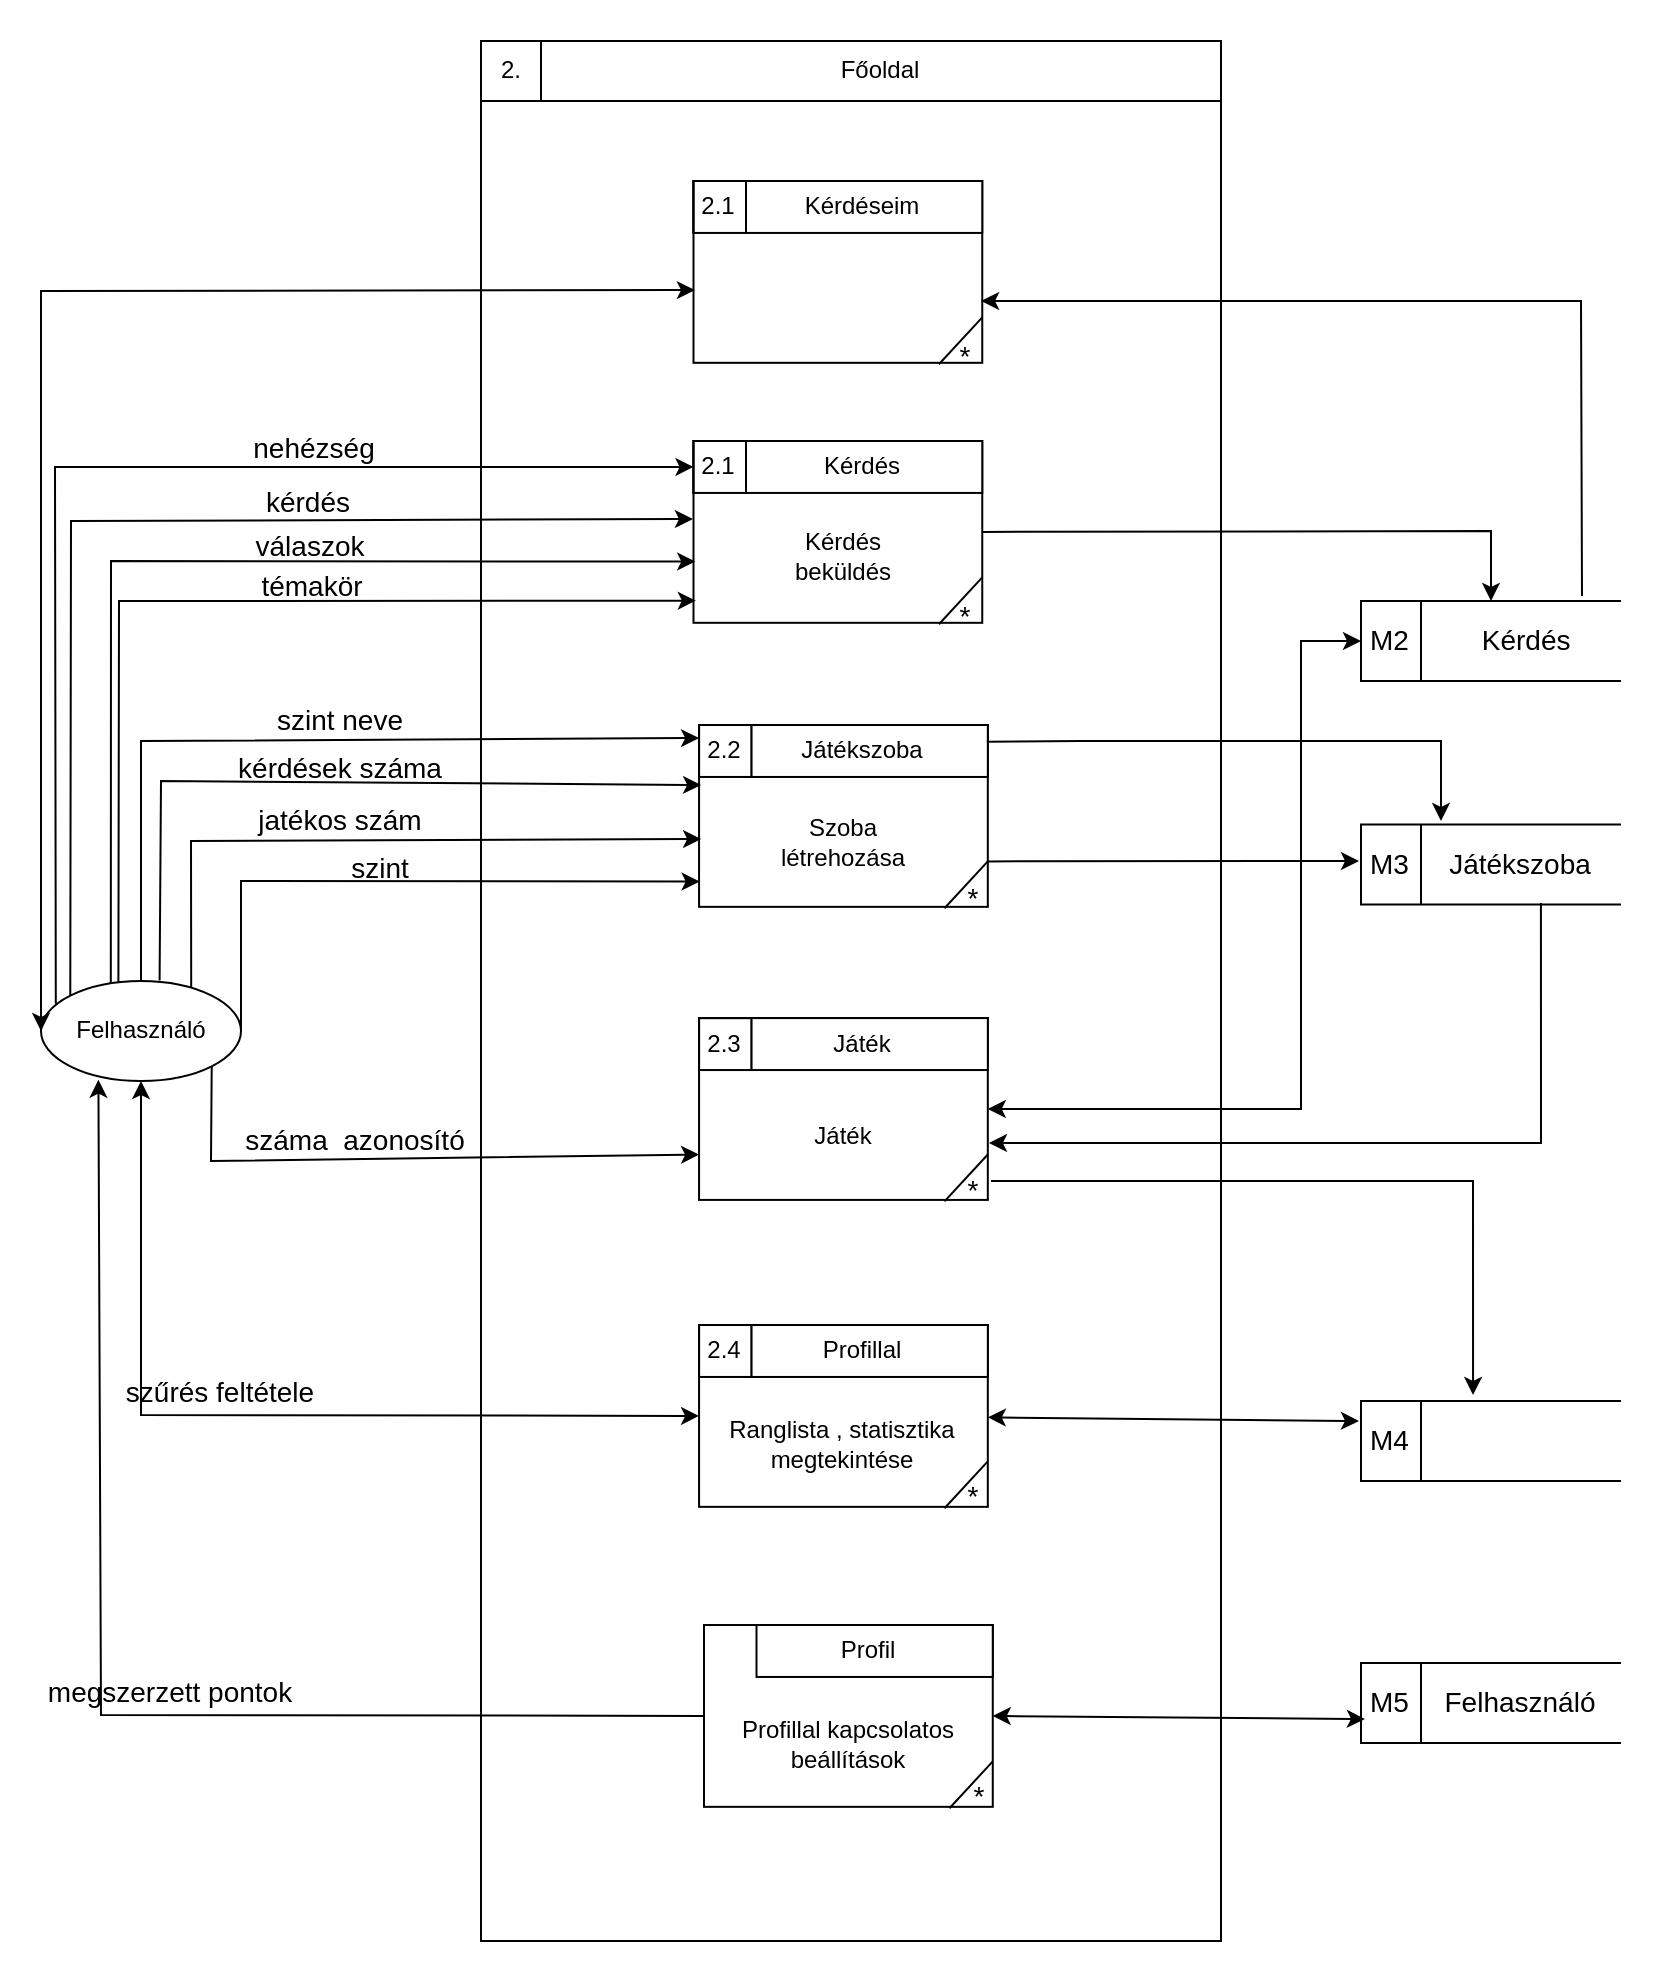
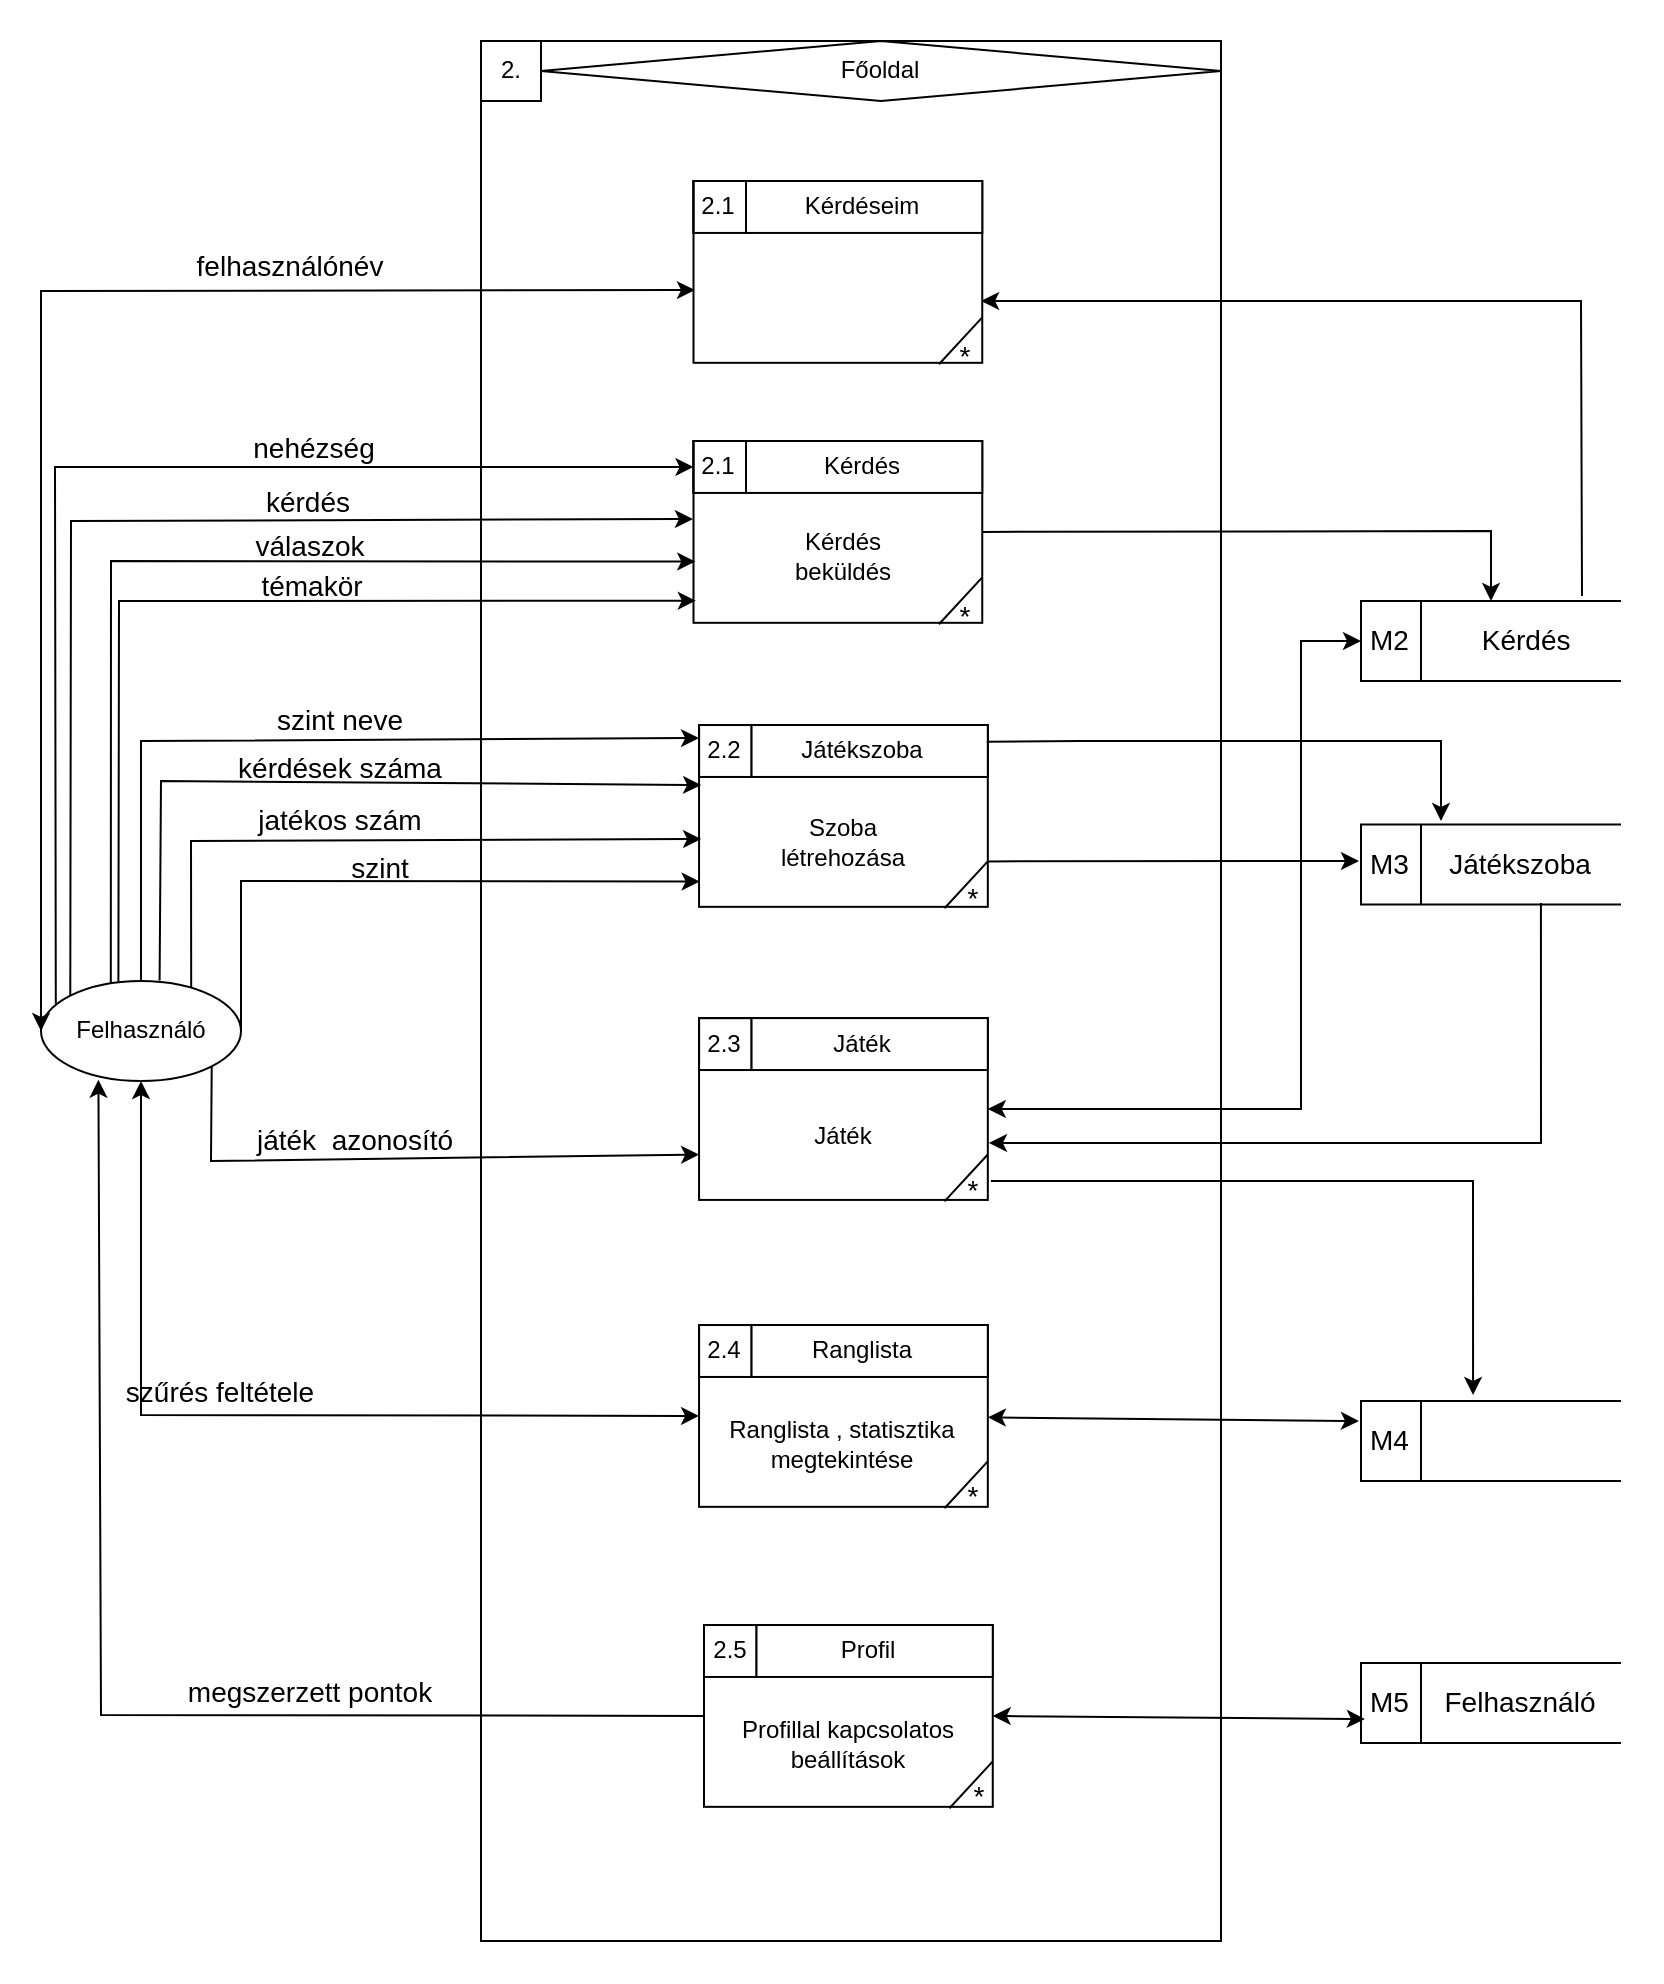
- <mxCell id="5" value="Főoldal" style="rounded=0;whiteSpace=wrap;html=1;sketch=0;strokeColor=#000000;align=center;" parent="1" vertex="1"><mxGeometry x="270" y="20" width="340" height="30" as="geometry" /></mxCell>
+ <mxCell id="5" value="Főoldal" style="rhombus;whiteSpace=wrap;html=1;sketch=0;strokeColor=#000000;align=center;" parent="1" vertex="1"><mxGeometry x="270" y="20" width="340" height="30" as="geometry" /></mxCell>
+ <mxCell id="94" value="felhasználónév" style="text;html=1;strokeColor=none;fillColor=none;align=center;verticalAlign=middle;whiteSpace=wrap;rounded=0;fontSize=14;" vertex="1" parent="1"><mxGeometry x="115" y="118.46" width="60" height="30" as="geometry" /></mxCell>
- <mxCell id="62" value="száma&amp;nbsp; azonosító" style="text;html=1;strokeColor=none;fillColor=none;align=center;verticalAlign=middle;whiteSpace=wrap;rounded=0;fontSize=14;" parent="1" vertex="1"><mxGeometry x="115" y="555" width="125" height="30" as="geometry" /></mxCell>
+ <mxCell id="62" value="játék&amp;nbsp; azonosító" style="text;html=1;strokeColor=none;fillColor=none;align=center;verticalAlign=middle;whiteSpace=wrap;rounded=0;fontSize=14;" parent="1" vertex="1"><mxGeometry x="115" y="555" width="125" height="30" as="geometry" /></mxCell>
- <mxCell id="39" value="Profillal" style="text;html=1;strokeColor=none;fillColor=none;align=center;verticalAlign=middle;whiteSpace=wrap;rounded=0;" parent="32" vertex="1"><mxGeometry x="52.03" width="60" height="30" as="geometry" /></mxCell>
+ <mxCell id="39" value="Ranglista" style="text;html=1;strokeColor=none;fillColor=none;align=center;verticalAlign=middle;whiteSpace=wrap;rounded=0;" parent="32" vertex="1"><mxGeometry x="52.03" width="60" height="30" as="geometry" /></mxCell>
+ <mxCell id="42" value="2.5" style="text;html=1;fillColor=none;align=center;verticalAlign=middle;whiteSpace=wrap;rounded=0;sketch=0;strokeColor=#000000;" parent="40" vertex="1"><mxGeometry y="2.01" width="26.25" height="25.974" as="geometry" /></mxCell>
- <mxCell id="66" value="megszerzett pontok" style="text;html=1;strokeColor=none;fillColor=none;align=center;verticalAlign=middle;whiteSpace=wrap;rounded=0;fontSize=14;" parent="1" vertex="1"><mxGeometry x="10" y="831" width="150" height="30" as="geometry" /></mxCell>
+ <mxCell id="66" value="megszerzett pontok" style="text;html=1;strokeColor=none;fillColor=none;align=center;verticalAlign=middle;whiteSpace=wrap;rounded=0;fontSize=14;" parent="1" vertex="1"><mxGeometry x="80" y="831" width="150" height="30" as="geometry" /></mxCell>
